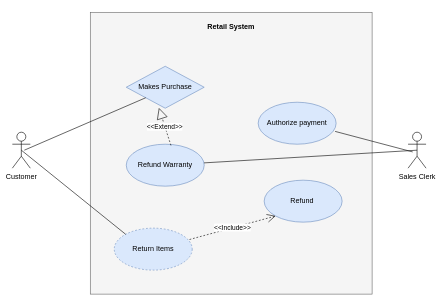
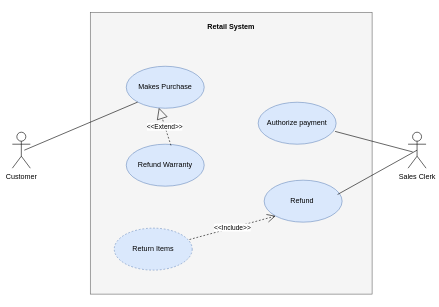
- <mxCell id="4" value="Makes Purchase" style="rhombus;whiteSpace=wrap;html=1;fillColor=#dae8fc;strokeColor=#6c8ebf;" vertex="1" parent="1"><mxGeometry x="210" y="110" width="130" height="70" as="geometry" /></mxCell>
+ <mxCell id="4" value="Makes Purchase" style="ellipse;whiteSpace=wrap;html=1;fillColor=#dae8fc;strokeColor=#6c8ebf;" vertex="1" parent="1"><mxGeometry x="210" y="110" width="130" height="70" as="geometry" /></mxCell>
- <mxCell id="14" value="" style="endArrow=none;html=1;rounded=0;exitX=0.5;exitY=0.5;exitDx=0;exitDy=0;exitPerimeter=0;" edge="1" parent="1" source="9" target="6"><mxGeometry width="50" height="50" relative="1" as="geometry"><mxPoint x="698" y="263" as="sourcePoint" /><mxPoint x="568" y="229" as="targetPoint" /></mxGeometry></mxCell>
+ <mxCell id="14" value="" style="endArrow=none;html=1;rounded=0;entryX=0.942;entryY=0.34;entryDx=0;entryDy=0;exitX=0.5;exitY=0.5;exitDx=0;exitDy=0;exitPerimeter=0;entryPerimeter=0;" edge="1" parent="1" source="9" target="7"><mxGeometry width="50" height="50" relative="1" as="geometry"><mxPoint x="698" y="263" as="sourcePoint" /><mxPoint x="568" y="229" as="targetPoint" /></mxGeometry></mxCell>
- <mxCell id="15" value="" style="endArrow=none;html=1;rounded=0;entryX=0;entryY=0;entryDx=0;entryDy=0;exitX=0.5;exitY=0.5;exitDx=0;exitDy=0;exitPerimeter=0;" edge="1" parent="1" source="10" target="8"><mxGeometry width="50" height="50" relative="1" as="geometry"><mxPoint x="50" y="260" as="sourcePoint" /><mxPoint x="239" y="180" as="targetPoint" /></mxGeometry></mxCell>
